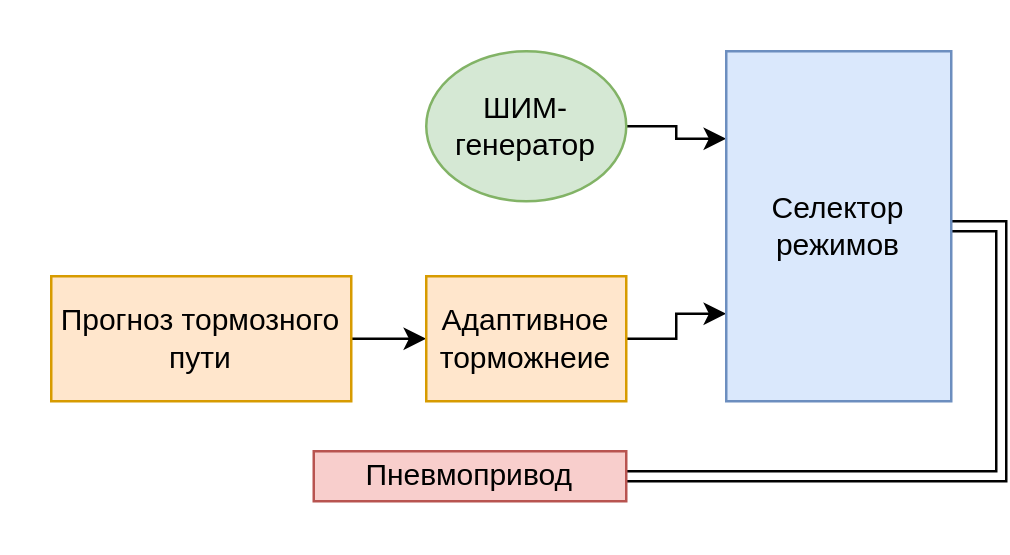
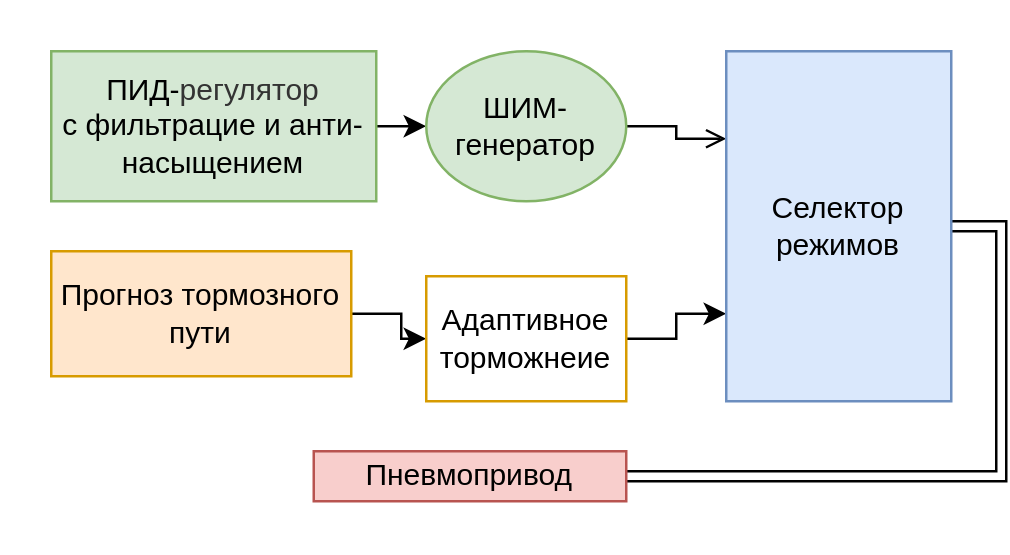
+ <mxCell id="3" value="ПИД-&lt;span style=&quot;background-color: transparent; color: light-dark(rgb(51, 51, 51), rgb(193, 193, 193));&quot;&gt;регулятор&lt;/span&gt;&lt;div&gt;с фильтрацие и анти-насыщением&lt;/div&gt;" style="rounded=0;whiteSpace=wrap;html=1;fillColor=#d5e8d4;strokeColor=#82b366;" vertex="1" parent="1"><mxGeometry x="20" y="20" width="130" height="60" as="geometry" /></mxCell>
+ <mxCell id="2" style="edgeStyle=orthogonalEdgeStyle;rounded=0;orthogonalLoop=1;jettySize=auto;html=1;exitX=1;exitY=0.5;exitDx=0;exitDy=0;entryX=0;entryY=0.5;entryDx=0;entryDy=0;" edge="1" parent="1" source="3" target="5"><mxGeometry relative="1" as="geometry" /></mxCell>
- <mxCell id="4" style="edgeStyle=orthogonalEdgeStyle;rounded=0;orthogonalLoop=1;jettySize=auto;html=1;exitX=1;exitY=0.5;exitDx=0;exitDy=0;entryX=0;entryY=0.25;entryDx=0;entryDy=0;" edge="1" parent="1" source="5" target="11"><mxGeometry relative="1" as="geometry" /></mxCell>
+ <mxCell id="4" style="edgeStyle=orthogonalEdgeStyle;rounded=0;orthogonalLoop=1;jettySize=auto;html=1;exitX=1;exitY=0.5;exitDx=0;exitDy=0;entryX=0;entryY=0.25;entryDx=0;entryDy=0;endArrow=open;" edge="1" parent="1" source="5" target="11"><mxGeometry relative="1" as="geometry" /></mxCell>
- <mxCell id="7" value="Прогноз тормозного пути" style="rounded=0;whiteSpace=wrap;html=1;fillColor=#ffe6cc;strokeColor=#d79b00;" vertex="1" parent="1"><mxGeometry x="20" y="110" width="120" height="50" as="geometry" /></mxCell>
+ <mxCell id="7" value="Прогноз тормозного пути" style="rounded=0;whiteSpace=wrap;html=1;fillColor=#ffe6cc;strokeColor=#d79b00;" vertex="1" parent="1"><mxGeometry x="20" y="100" width="120" height="50" as="geometry" /></mxCell>
- <mxCell id="9" value="Адаптивное&lt;div&gt;торможнеие&lt;/div&gt;" style="rounded=0;whiteSpace=wrap;html=1;fillColor=#ffe6cc;strokeColor=#d79b00;" vertex="1" parent="1"><mxGeometry x="170" y="110" width="80" height="50" as="geometry" /></mxCell>
+ <mxCell id="9" value="Адаптивное&lt;div&gt;торможнеие&lt;/div&gt;" style="rounded=0;whiteSpace=wrap;html=1;fillColor=#ffffff;strokeColor=#d79b00;" vertex="1" parent="1"><mxGeometry x="170" y="110" width="80" height="50" as="geometry" /></mxCell>
